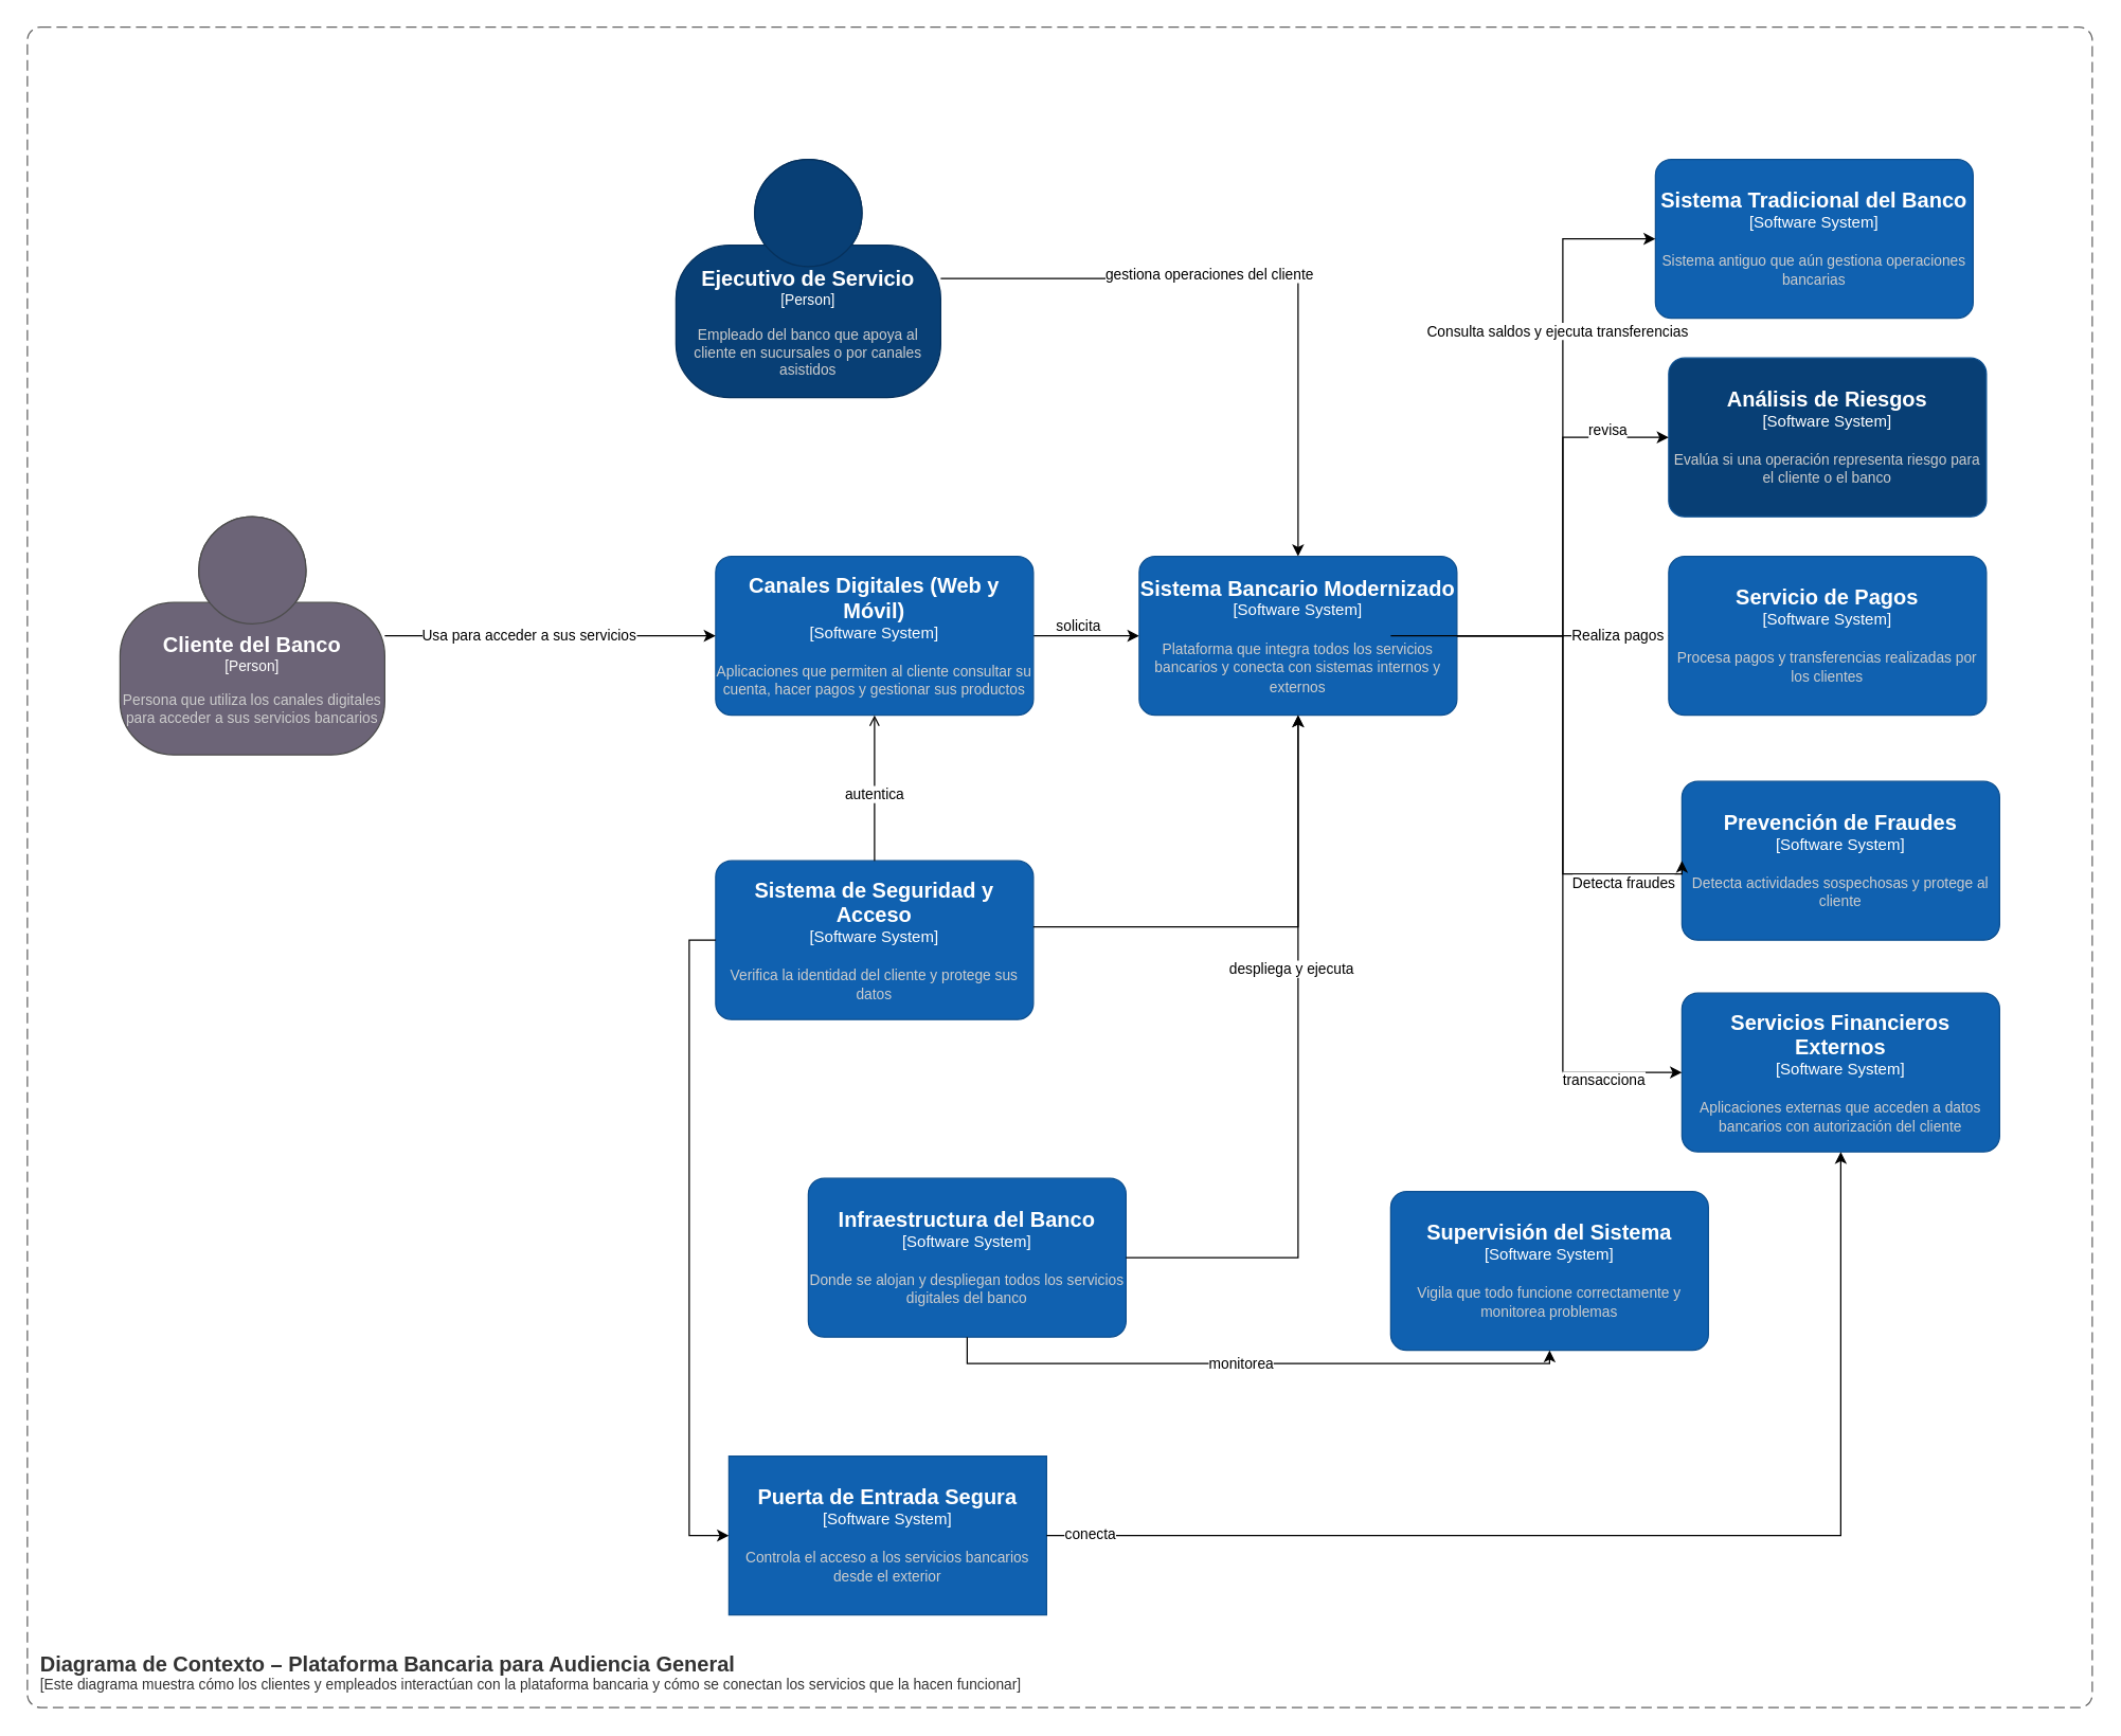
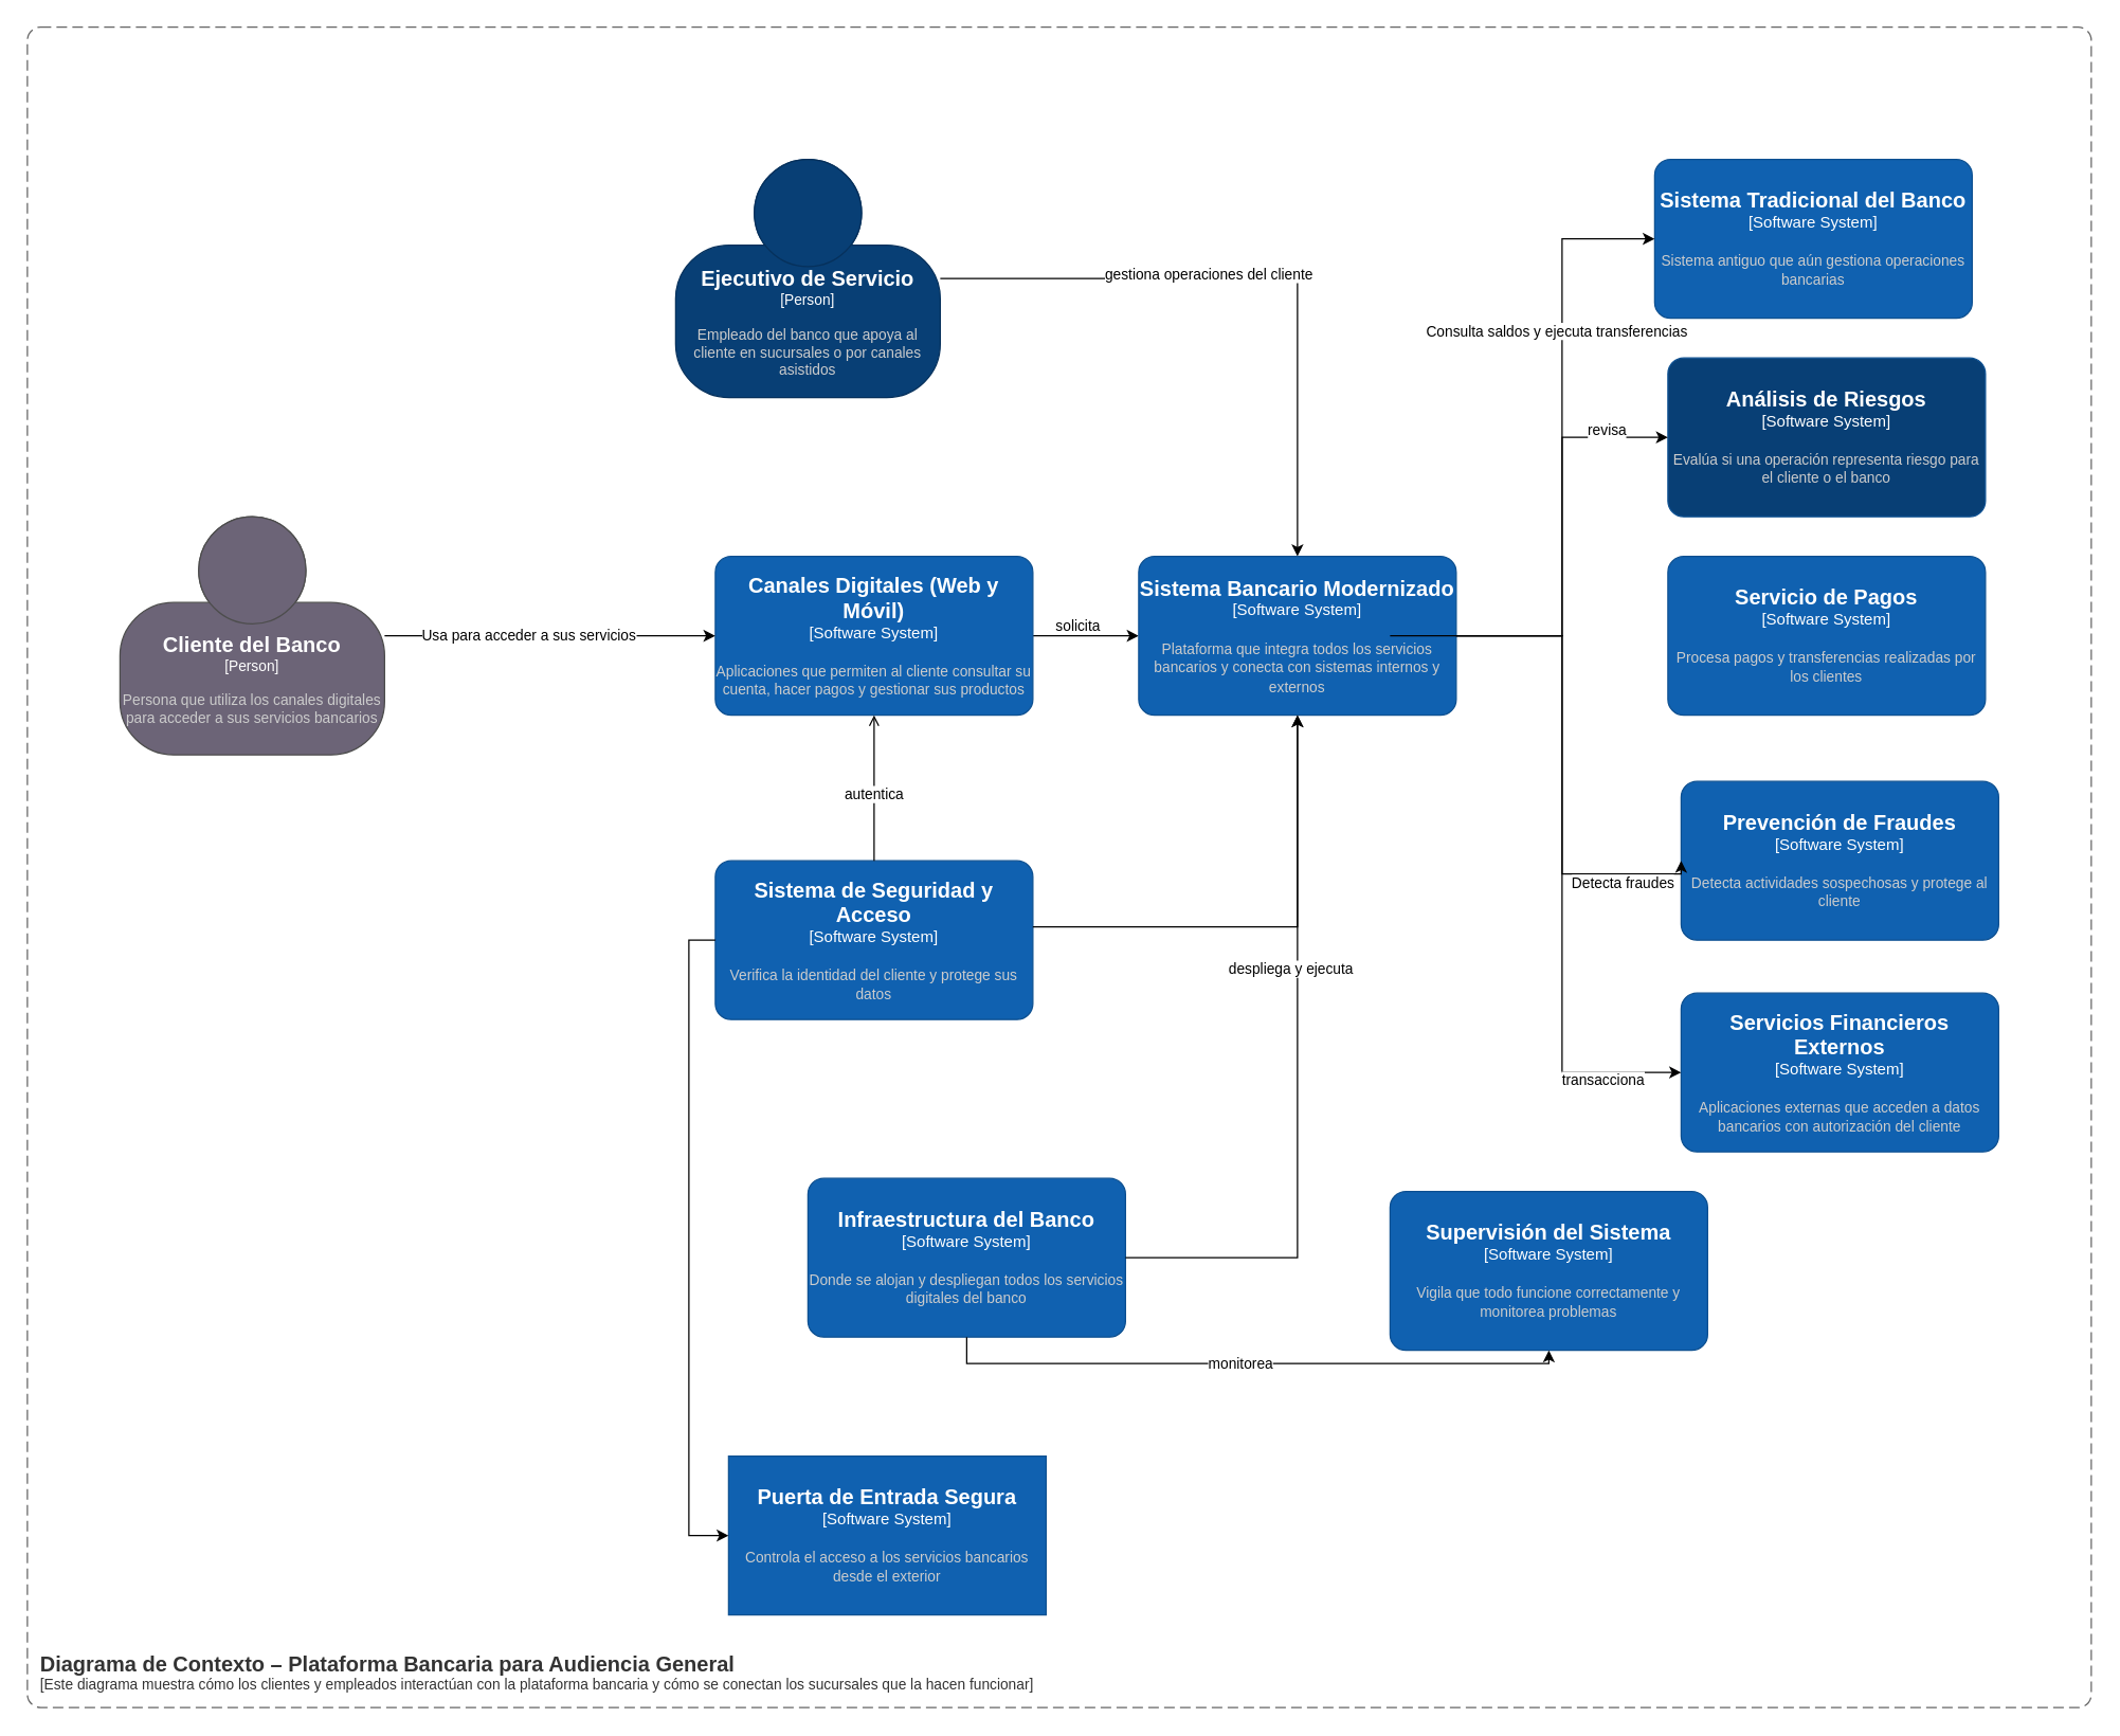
- <mxCell id="9" style="edgeStyle=orthogonalEdgeStyle;rounded=0;orthogonalLoop=1;jettySize=auto;html=1;" edge="1" parent="1" source="11" target="13"><mxGeometry relative="1" as="geometry" /></mxCell>
- <mxCell id="10" value="Realiza pagos&amp;nbsp;" style="edgeLabel;html=1;align=center;verticalAlign=middle;resizable=0;points=[];" vertex="1" connectable="0" parent="9"><mxGeometry x="0.508" y="1" relative="1" as="geometry"><mxPoint x="1" as="offset" /></mxGeometry></mxCell>
- <mxCell id="35" style="edgeStyle=orthogonalEdgeStyle;rounded=0;orthogonalLoop=1;jettySize=auto;html=1;entryX=0.5;entryY=1;entryDx=0;entryDy=0;entryPerimeter=0;" edge="1" parent="1" source="18" target="16"><mxGeometry relative="1" as="geometry" /></mxCell>
- <mxCell id="36" value="conecta" style="edgeLabel;html=1;align=center;verticalAlign=middle;resizable=0;points=[];" vertex="1" connectable="0" parent="35"><mxGeometry x="-0.928" y="2" relative="1" as="geometry"><mxPoint as="offset" /></mxGeometry></mxCell>
- <mxCell id="41" value="&lt;font style=&quot;font-size: 16px&quot;&gt;&lt;b&gt;&lt;div style=&quot;text-align: left&quot;&gt;Diagrama de Contexto – Plataforma Bancaria para Audiencia General&lt;/div&gt;&lt;/b&gt;&lt;/font&gt;&lt;div style=&quot;text-align: left&quot;&gt;[Este diagrama muestra cómo los clientes y empleados interactúan con la plataforma bancaria y cómo se conectan los servicios que la hacen funcionar]&lt;/div&gt;" style="rounded=1;fontSize=11;whiteSpace=wrap;html=1;dashed=1;arcSize=20;fillColor=none;strokeColor=#666666;fontColor=#333333;labelBackgroundColor=none;align=left;verticalAlign=bottom;labelBorderColor=none;spacingTop=0;spacing=10;dashPattern=8 4;metaEdit=1;rotatable=0;perimeter=rectanglePerimeter;noLabel=0;labelPadding=0;allowArrows=0;connectable=0;expand=0;recursiveResize=0;editable=1;pointerEvents=0;absoluteArcSize=1;points=[[0.25,0,0],[0.5,0,0],[0.75,0,0],[1,0.25,0],[1,0.5,0],[1,0.75,0],[0.75,1,0],[0.5,1,0],[0.25,1,0],[0,0.75,0],[0,0.5,0],[0,0.25,0]];" vertex="1" parent="1"><mxGeometry x="20" y="20" width="1560" height="1270" as="geometry" /></mxCell>
+ <mxCell id="41" value="&lt;font style=&quot;font-size: 16px&quot;&gt;&lt;b&gt;&lt;div style=&quot;text-align: left&quot;&gt;Diagrama de Contexto – Plataforma Bancaria para Audiencia General&lt;/div&gt;&lt;/b&gt;&lt;/font&gt;&lt;div style=&quot;text-align: left&quot;&gt;[Este diagrama muestra cómo los clientes y empleados interactúan con la plataforma bancaria y cómo se conectan los sucursales que la hacen funcionar]&lt;/div&gt;" style="rounded=1;fontSize=11;whiteSpace=wrap;html=1;dashed=1;arcSize=20;fillColor=none;strokeColor=#666666;fontColor=#333333;labelBackgroundColor=none;align=left;verticalAlign=bottom;labelBorderColor=none;spacingTop=0;spacing=10;dashPattern=8 4;metaEdit=1;rotatable=0;perimeter=rectanglePerimeter;noLabel=0;labelPadding=0;allowArrows=0;connectable=0;expand=0;recursiveResize=0;editable=1;pointerEvents=0;absoluteArcSize=1;points=[[0.25,0,0],[0.5,0,0],[0.75,0,0],[1,0.25,0],[1,0.5,0],[1,0.75,0],[0.75,1,0],[0.5,1,0],[0.25,1,0],[0,0.75,0],[0,0.5,0],[0,0.25,0]];" vertex="1" parent="1"><mxGeometry x="20" y="20" width="1560" height="1270" as="geometry" /></mxCell>
